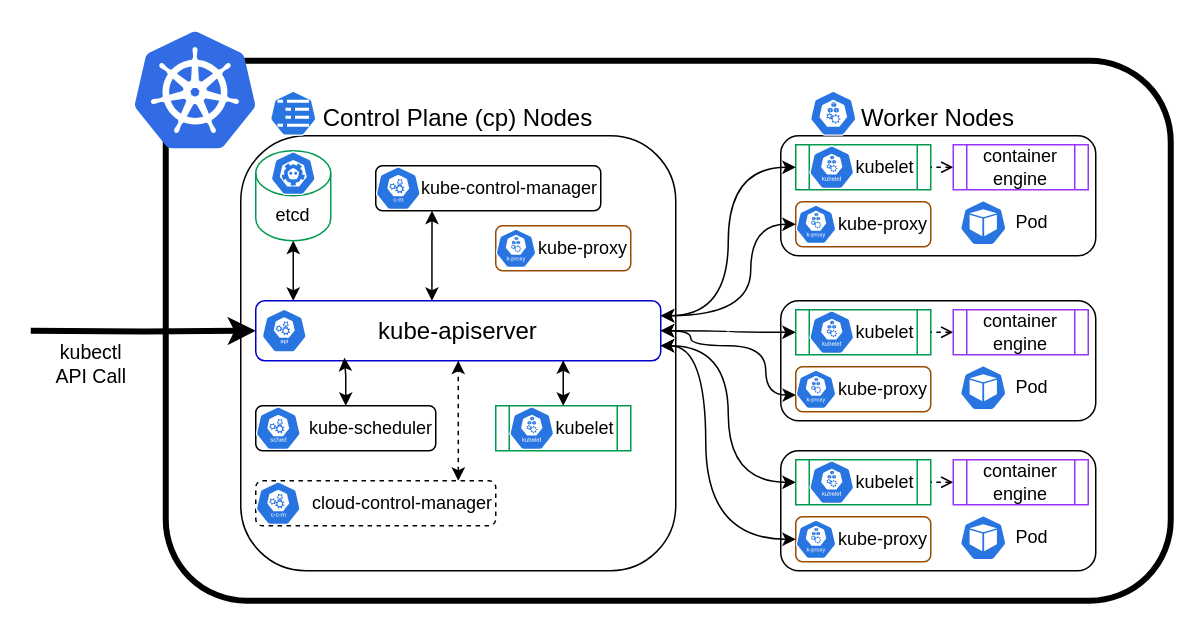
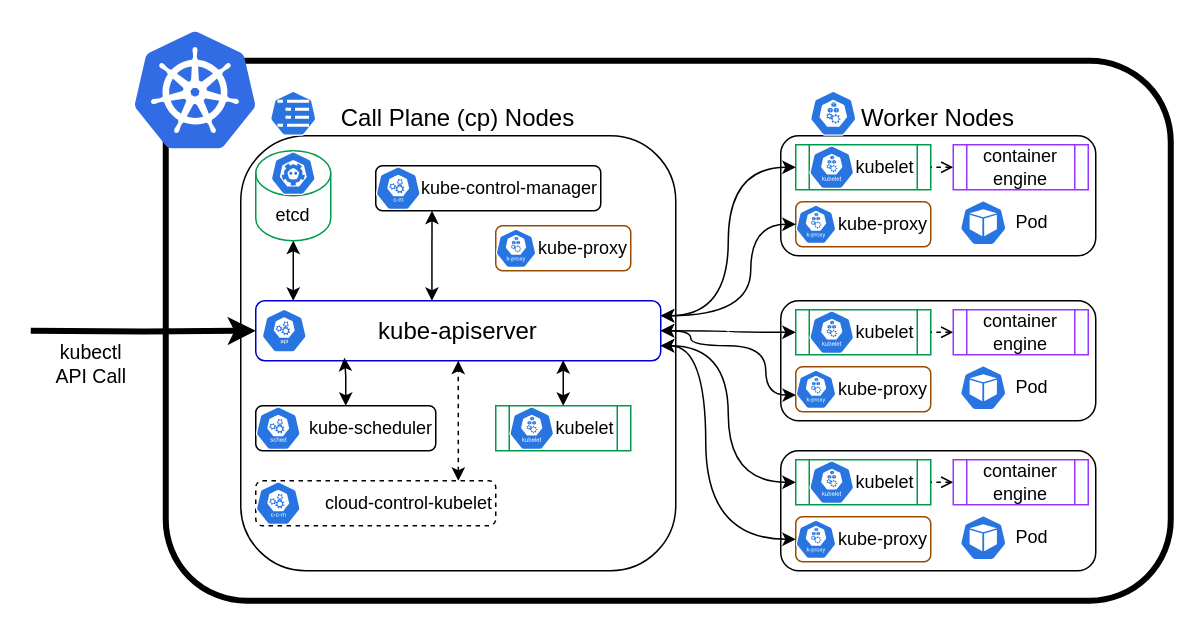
- <mxCell id="5" value="Control Plane (cp) Nodes" style="whiteSpace=wrap;html=1;rounded=1;labelPosition=center;verticalLabelPosition=top;align=center;verticalAlign=bottom;fontSize=16;" vertex="1" parent="4"><mxGeometry x="160" y="90" width="290" height="290" as="geometry" /></mxCell>
+ <mxCell id="5" value="Call Plane (cp) Nodes" style="whiteSpace=wrap;html=1;rounded=1;labelPosition=center;verticalLabelPosition=top;align=center;verticalAlign=bottom;fontSize=16;" vertex="1" parent="4"><mxGeometry x="160" y="90" width="290" height="290" as="geometry" /></mxCell>
- <mxCell id="35" value="cloud-control-manager" style="rounded=1;whiteSpace=wrap;html=1;align=right;dashed=1;" vertex="1" parent="34"><mxGeometry width="160" height="30" as="geometry" /></mxCell>
+ <mxCell id="35" value="cloud-control-kubelet" style="rounded=1;whiteSpace=wrap;html=1;align=right;dashed=1;" vertex="1" parent="34"><mxGeometry width="160" height="30" as="geometry" /></mxCell>
